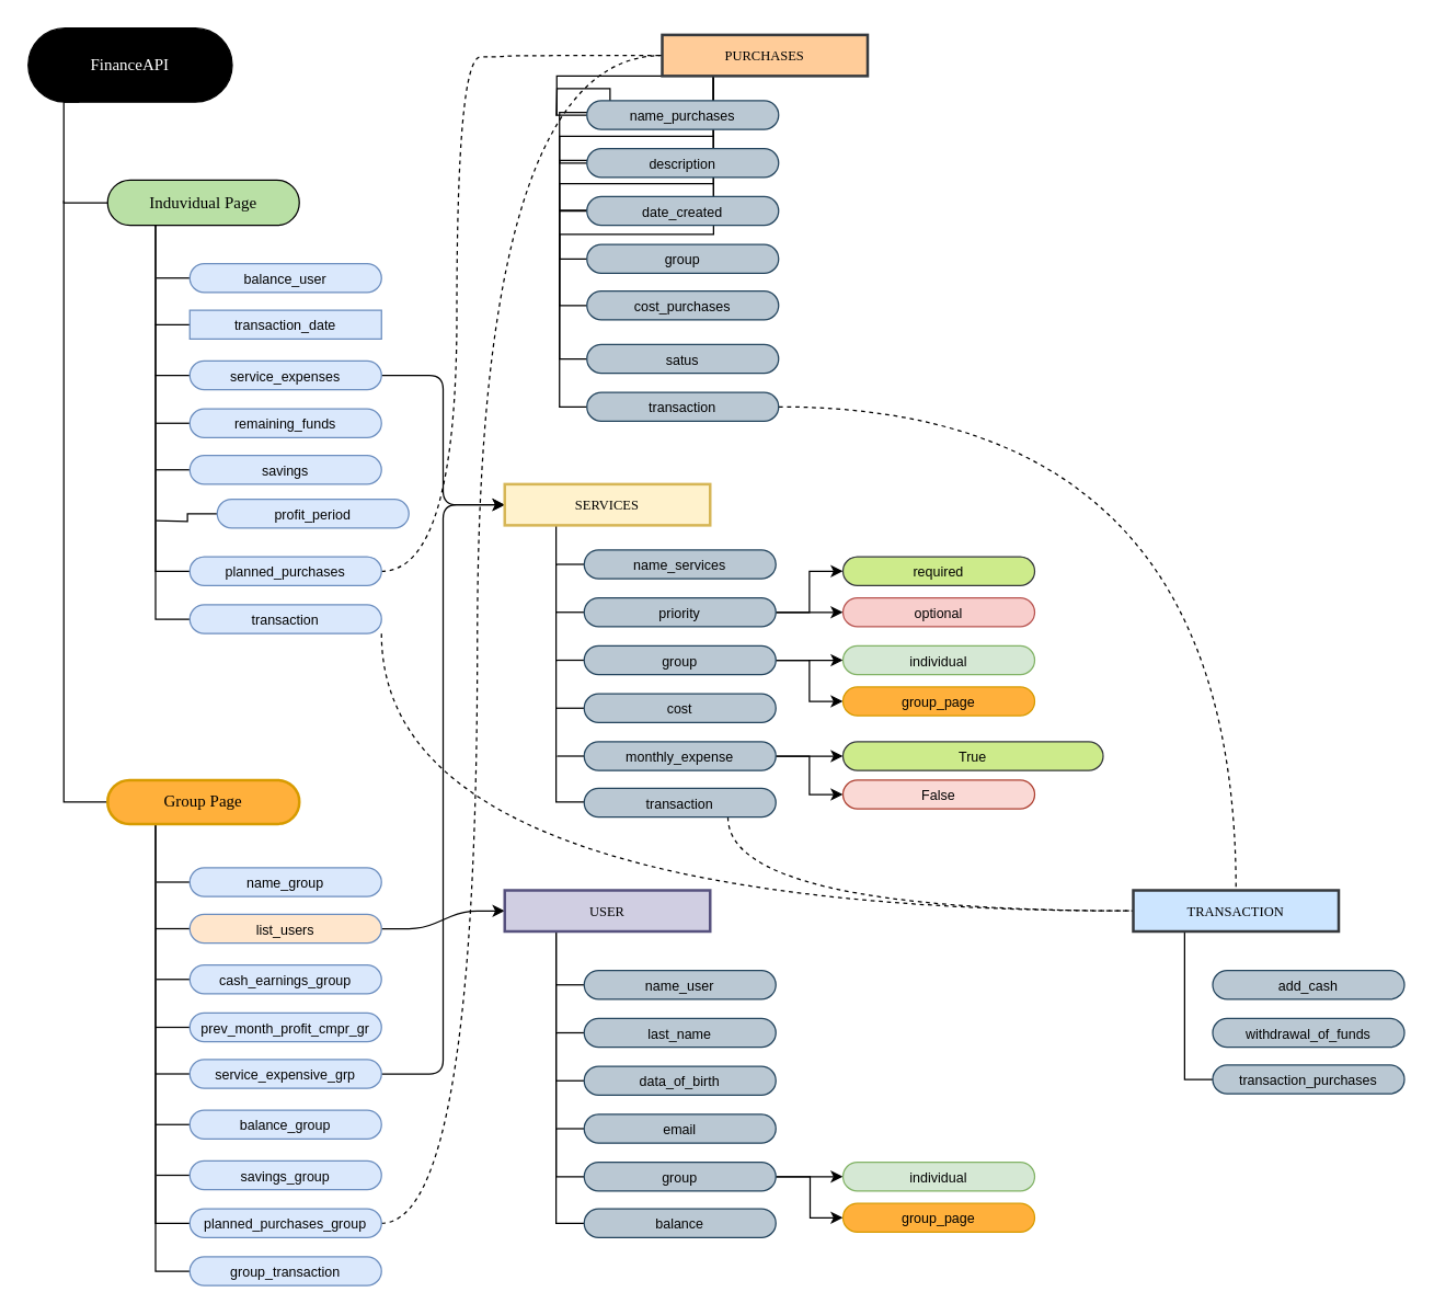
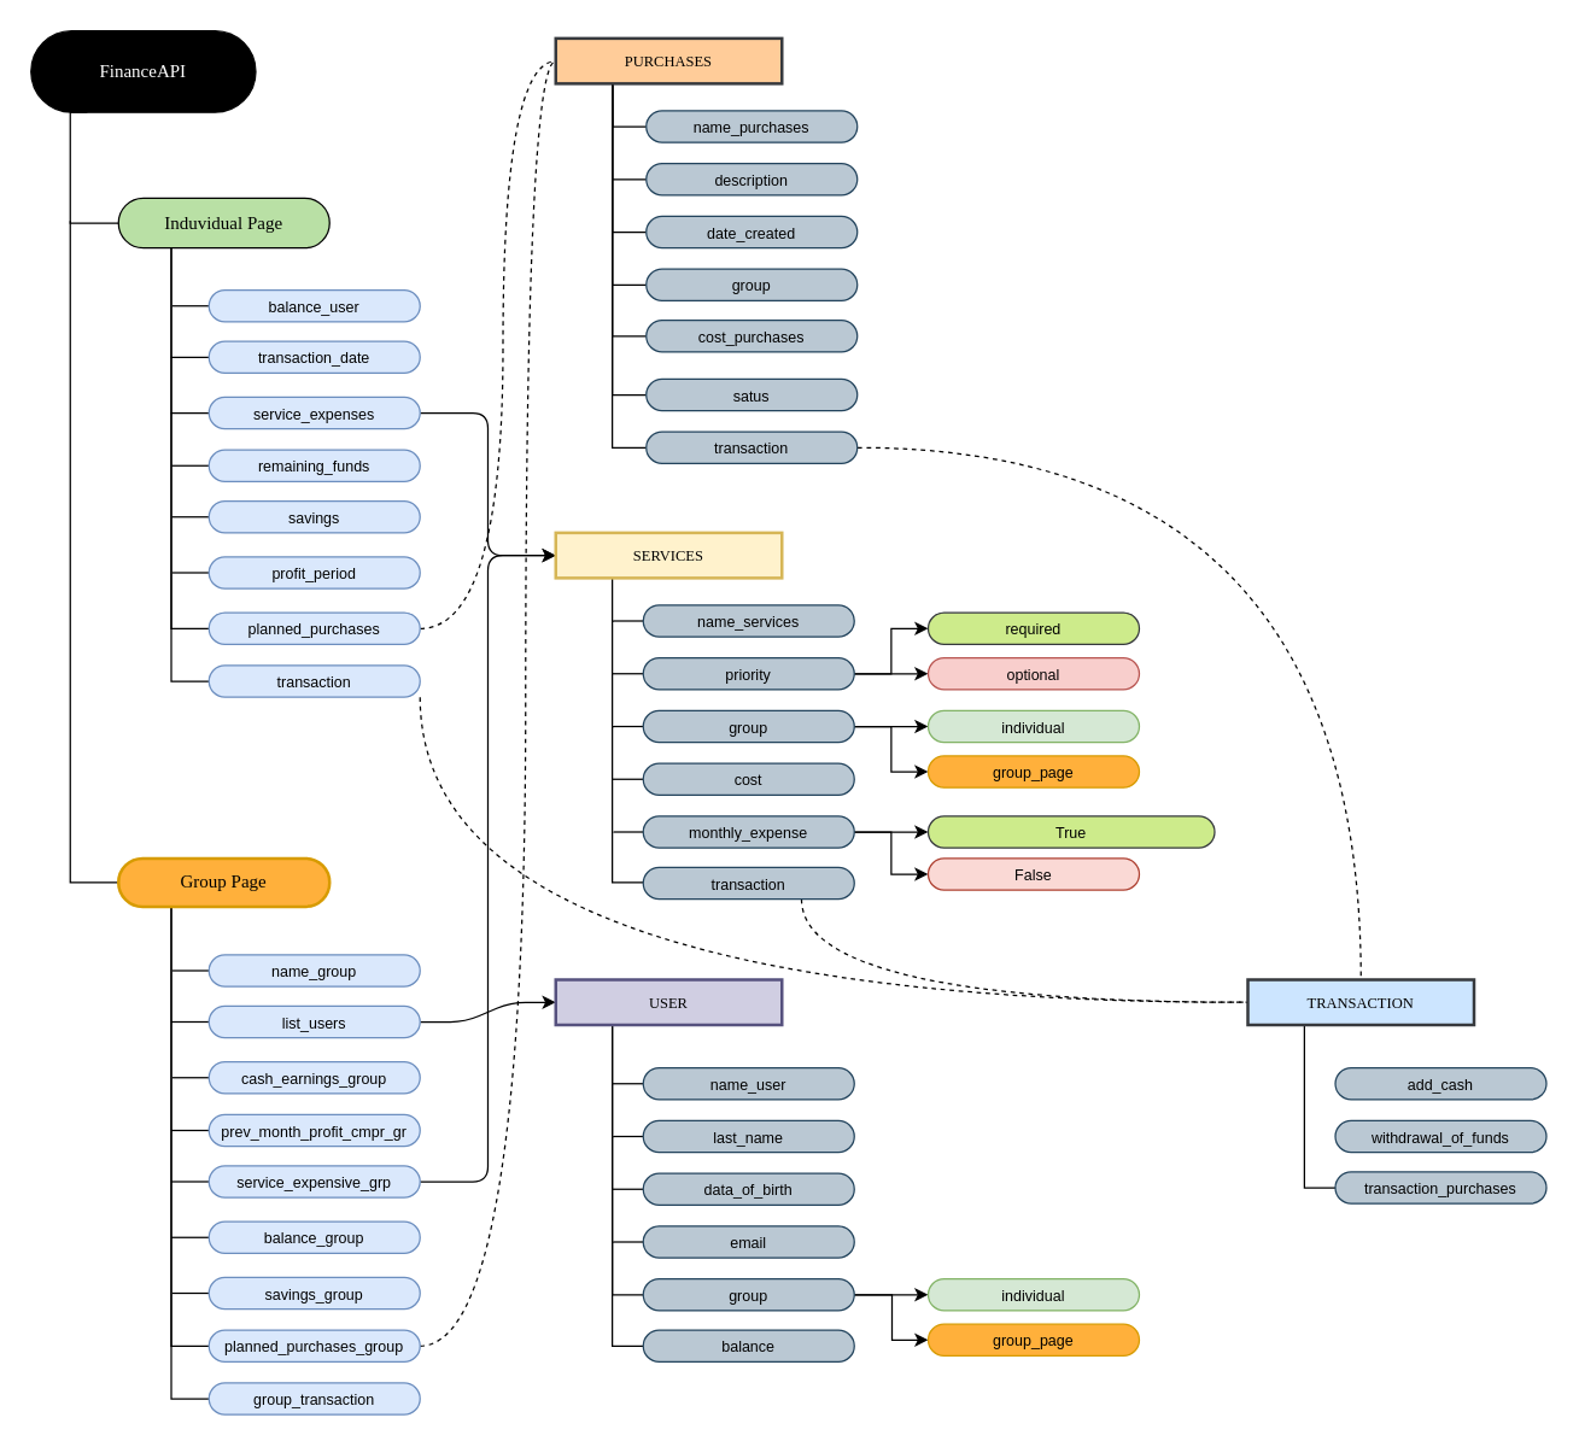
- <mxCell id="103" value="PURCHASES" style="rounded=0;whiteSpace=wrap;html=1;strokeWidth=2;fontFamily=Verdana;fontSize=10;fillColor=#ffcc99;strokeColor=#36393d;" vertex="1" parent="1"><mxGeometry x="483" y="25" width="150" height="30" as="geometry" /></mxCell>
+ <mxCell id="103" value="PURCHASES" style="rounded=0;whiteSpace=wrap;html=1;strokeWidth=2;fontFamily=Verdana;fontSize=10;fillColor=#ffcc99;strokeColor=#36393d;" vertex="1" parent="1"><mxGeometry x="368" y="25" width="150" height="30" as="geometry" /></mxCell>
- <mxCell id="14" value="transaction_date" style="whiteSpace=wrap;html=1;arcSize=50;fillColor=#dae8fc;strokeColor=#6c8ebf;fontSize=10;rounded=0;" vertex="1" parent="1"><mxGeometry x="138" y="226" width="140" height="21" as="geometry" /></mxCell>
+ <mxCell id="14" value="transaction_date" style="rounded=1;whiteSpace=wrap;html=1;arcSize=50;fillColor=#dae8fc;strokeColor=#6c8ebf;fontSize=10;" vertex="1" parent="1"><mxGeometry x="138" y="226" width="140" height="21" as="geometry" /></mxCell>
- <mxCell id="23" value="profit_period" style="rounded=1;whiteSpace=wrap;html=1;arcSize=50;fillColor=#dae8fc;strokeColor=#6c8ebf;fontSize=10;" vertex="1" parent="1"><mxGeometry x="158" y="364" width="140" height="21" as="geometry" /></mxCell>
+ <mxCell id="23" value="profit_period" style="rounded=1;whiteSpace=wrap;html=1;arcSize=50;fillColor=#dae8fc;strokeColor=#6c8ebf;fontSize=10;" vertex="1" parent="1"><mxGeometry x="138" y="369" width="140" height="21" as="geometry" /></mxCell>
- <mxCell id="30" value="list_users" style="rounded=1;whiteSpace=wrap;html=1;arcSize=50;fillColor=#ffe6cc;strokeColor=#6c8ebf;fontSize=10;" vertex="1" parent="1"><mxGeometry x="138" y="667" width="140" height="21" as="geometry" /></mxCell>
+ <mxCell id="30" value="list_users" style="rounded=1;whiteSpace=wrap;html=1;arcSize=50;fillColor=#dae8fc;strokeColor=#6c8ebf;fontSize=10;" vertex="1" parent="1"><mxGeometry x="138" y="667" width="140" height="21" as="geometry" /></mxCell>
